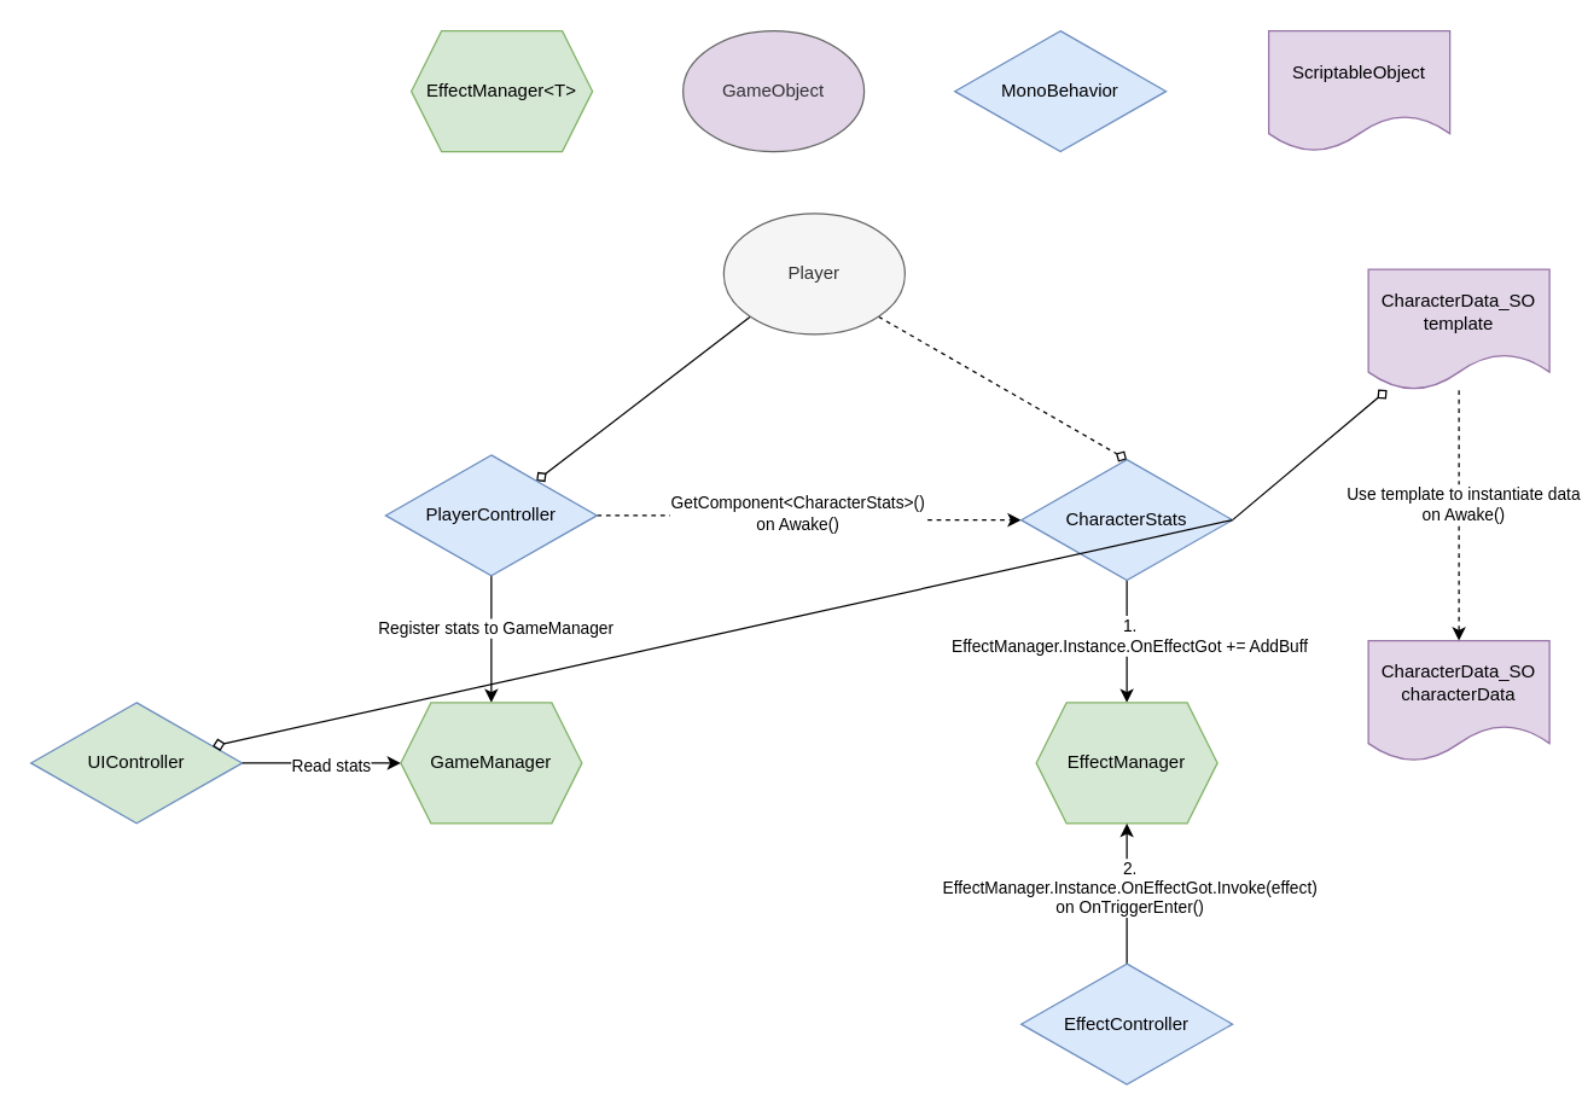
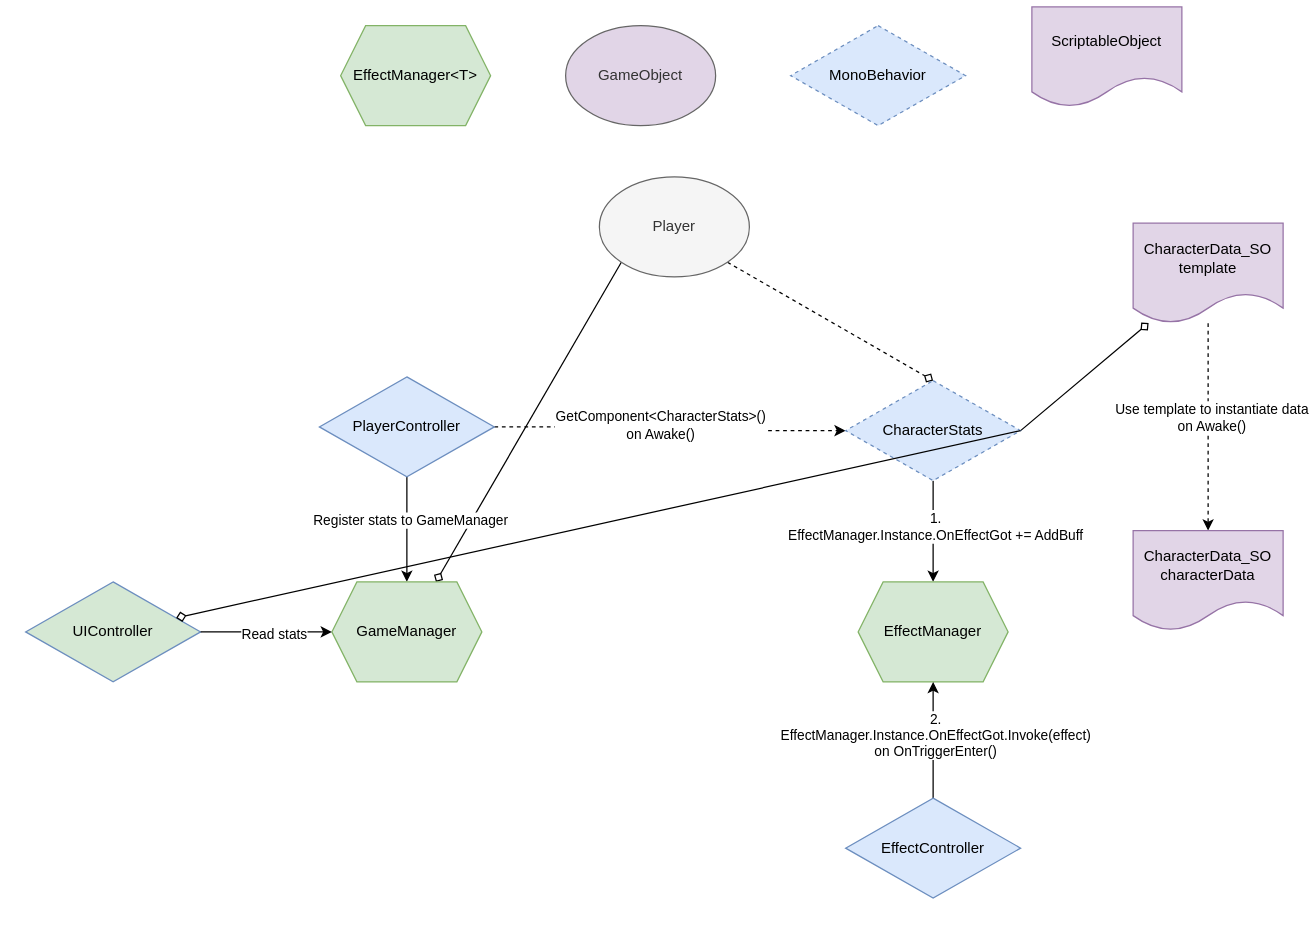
- <mxCell id="14" value="MonoBehavior" style="rhombus;whiteSpace=wrap;html=1;fillColor=#dae8fc;strokeColor=#6c8ebf;" vertex="1" parent="1"><mxGeometry x="632" y="20" width="140" height="80" as="geometry" /></mxCell>
+ <mxCell id="14" value="MonoBehavior" style="rhombus;whiteSpace=wrap;html=1;fillColor=#dae8fc;strokeColor=#6c8ebf;dashed=1;" vertex="1" parent="1"><mxGeometry x="632" y="20" width="140" height="80" as="geometry" /></mxCell>
- <mxCell id="21" value="ScriptableObject" style="shape=document;whiteSpace=wrap;html=1;boundedLbl=1;fillColor=#e1d5e7;strokeColor=#9673a6;" vertex="1" parent="1"><mxGeometry x="840" y="20" width="120" height="80" as="geometry" /></mxCell>
+ <mxCell id="21" value="ScriptableObject" style="shape=document;whiteSpace=wrap;html=1;boundedLbl=1;fillColor=#e1d5e7;strokeColor=#9673a6;" vertex="1" parent="1"><mxGeometry x="825" y="5" width="120" height="80" as="geometry" /></mxCell>
- <mxCell id="2" value="" style="rounded=0;orthogonalLoop=1;jettySize=auto;html=1;exitX=0;exitY=1;exitDx=0;exitDy=0;endArrow=diamond;endFill=0;" edge="1" parent="1" source="4" target="9"><mxGeometry relative="1" as="geometry" /></mxCell>
+ <mxCell id="2" value="" style="rounded=0;orthogonalLoop=1;jettySize=auto;html=1;exitX=0;exitY=1;exitDx=0;exitDy=0;endArrow=diamond;endFill=0;" edge="1" parent="1" source="4" target="17"><mxGeometry relative="1" as="geometry" /></mxCell>
- <mxCell id="13" value="CharacterStats" style="rhombus;whiteSpace=wrap;html=1;fillColor=#dae8fc;strokeColor=#6c8ebf;" vertex="1" parent="1"><mxGeometry x="676" y="304" width="140" height="80" as="geometry" /></mxCell>
+ <mxCell id="13" value="CharacterStats" style="rhombus;whiteSpace=wrap;html=1;fillColor=#dae8fc;strokeColor=#6c8ebf;dashed=1;" vertex="1" parent="1"><mxGeometry x="676" y="304" width="140" height="80" as="geometry" /></mxCell>
